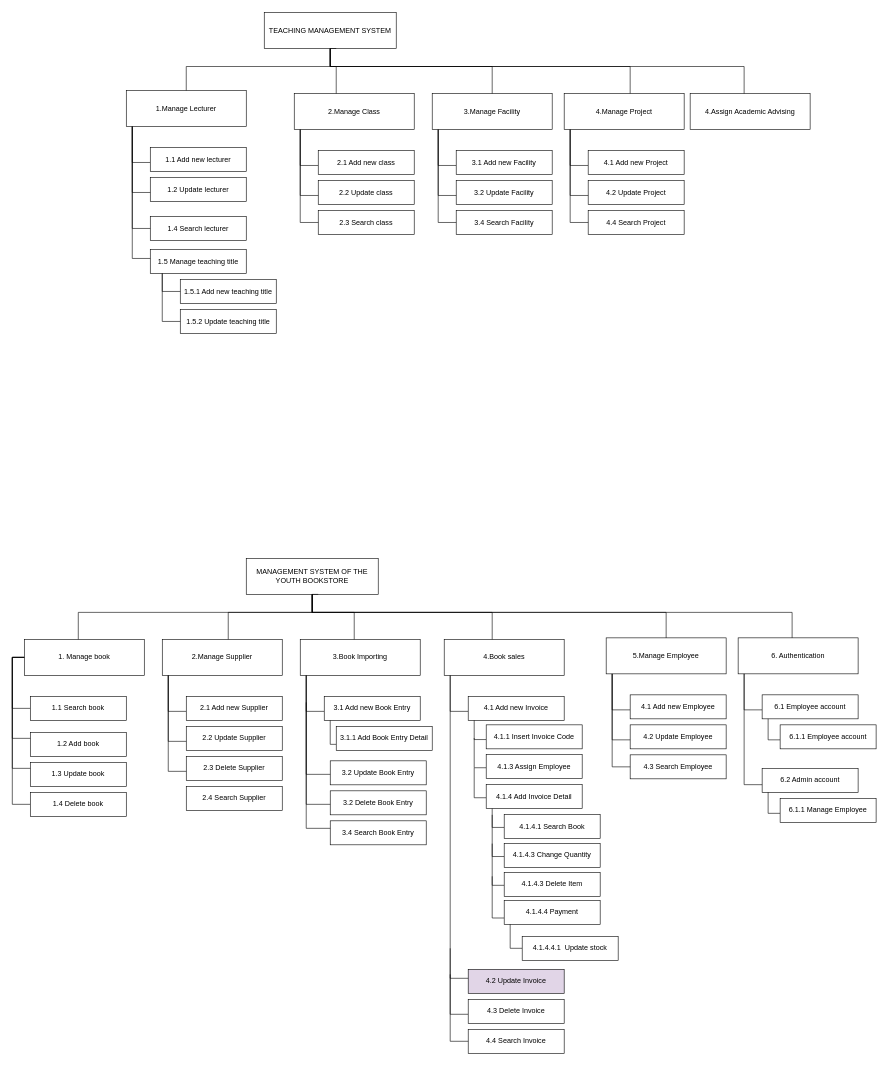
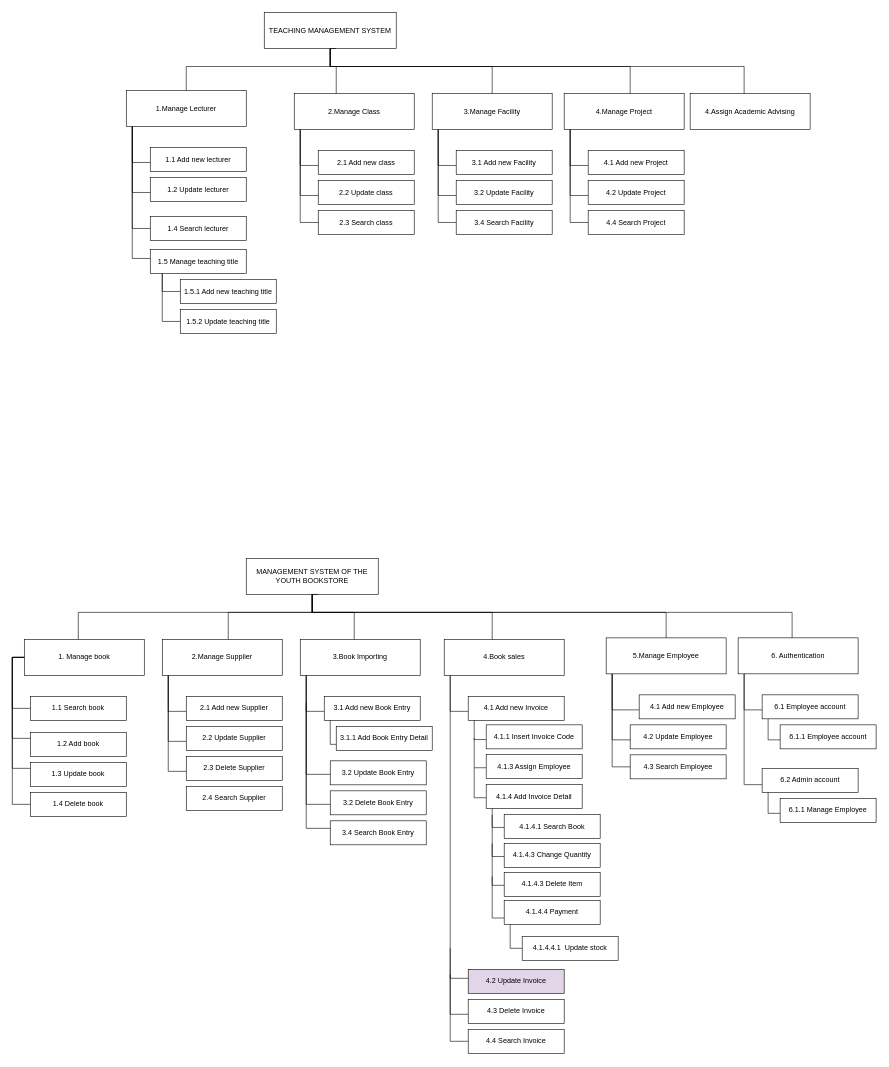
- <mxCell id="86" value="4.1 Add new Employee" style="rounded=0;whiteSpace=wrap;html=1;" vertex="1" parent="1"><mxGeometry x="1050" y="1157.49" width="160" height="40" as="geometry" /></mxCell>
+ <mxCell id="86" value="4.1 Add new Employee" style="rounded=0;whiteSpace=wrap;html=1;" vertex="1" parent="1"><mxGeometry x="1065" y="1157.49" width="160" height="40" as="geometry" /></mxCell>
